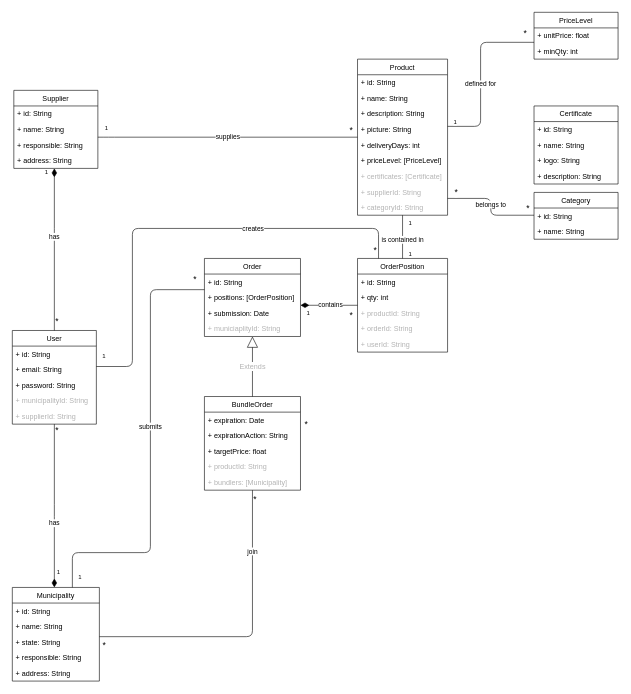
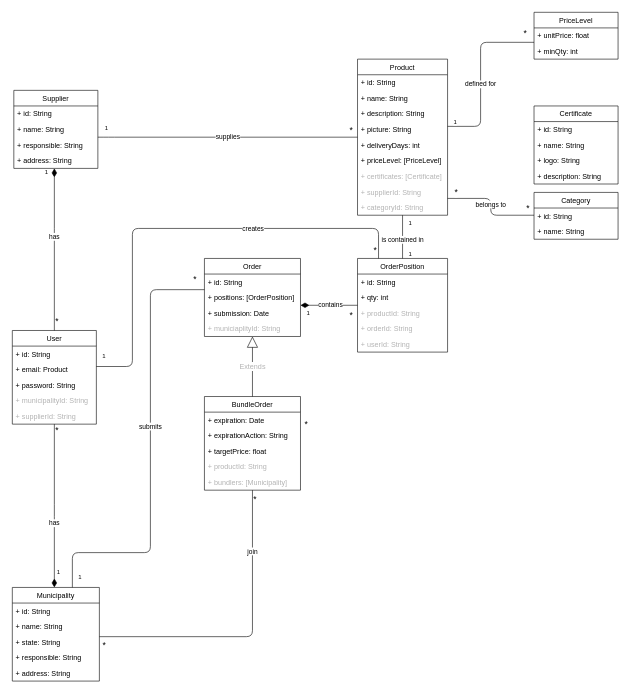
- <mxCell id="58" value="+ email: String" style="text;strokeColor=none;fillColor=none;align=left;verticalAlign=top;spacingLeft=4;spacingRight=4;overflow=hidden;rotatable=0;points=[[0,0.5],[1,0.5]];portConstraint=eastwest;" parent="56" vertex="1"><mxGeometry y="52" width="140" height="26" as="geometry" /></mxCell>
+ <mxCell id="58" value="+ email: Product" style="text;strokeColor=none;fillColor=none;align=left;verticalAlign=top;spacingLeft=4;spacingRight=4;overflow=hidden;rotatable=0;points=[[0,0.5],[1,0.5]];portConstraint=eastwest;" parent="56" vertex="1"><mxGeometry y="52" width="140" height="26" as="geometry" /></mxCell>
